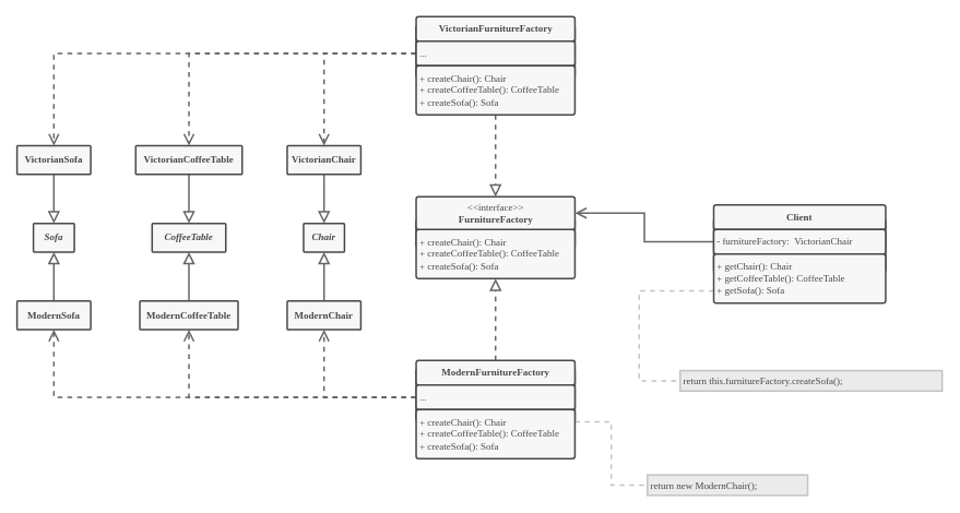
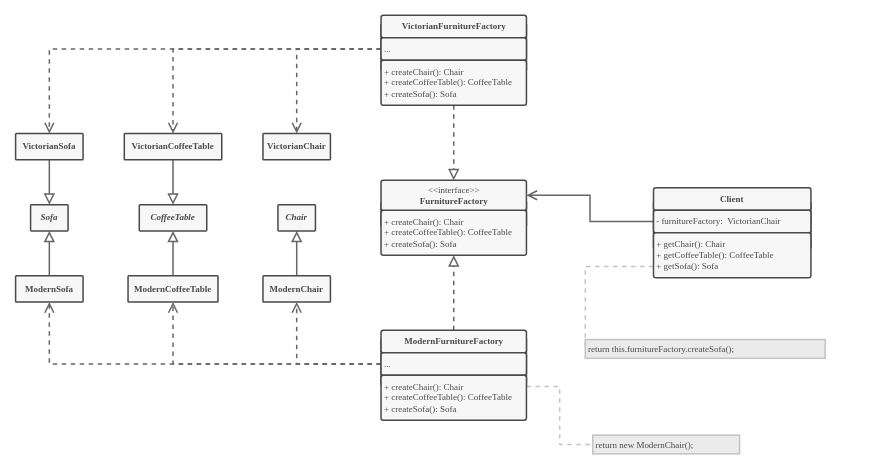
- <mxCell id="29" style="edgeStyle=orthogonalEdgeStyle;html=1;entryX=0.5;entryY=0;entryDx=0;entryDy=0;fontFamily=Helvetica;fontSource=https%3A%2F%2Ffonts.googleapis.com%2Fcss%3Ffamily%3DNunito;fontColor=default;endArrow=block;rounded=0;strokeColor=#666666;endFill=0;strokeWidth=2;endSize=10;startSize=10;" parent="1" source="30" target="35" edge="1"><mxGeometry relative="1" as="geometry" /></mxCell>
- <mxCell id="44" value="&lt;div style=&quot;line-height: 26px;&quot;&gt;&lt;font data-font-src=&quot;https://fonts.googleapis.com/css?family=Fira+Code+Medium&quot; face=&quot;Fira Code Medium&quot;&gt;return this.furnitureFactory.createSofa();&lt;/font&gt;&lt;/div&gt;" style="rounded=0;whiteSpace=wrap;html=1;fontColor=#494949;strokeColor=#C3C3C3;fillColor=#EBEBEB;align=left;verticalAlign=middle;spacingLeft=2;spacingRight=1;strokeWidth=2;" parent="1" vertex="1"><mxGeometry x="830" y="452.5" width="320" height="25" as="geometry" /></mxCell>
+ <mxCell id="44" value="&lt;div style=&quot;line-height: 26px;&quot;&gt;&lt;font data-font-src=&quot;https://fonts.googleapis.com/css?family=Fira+Code+Medium&quot; face=&quot;Fira Code Medium&quot;&gt;return this.furnitureFactory.createSofa();&lt;/font&gt;&lt;/div&gt;" style="rounded=0;whiteSpace=wrap;html=1;fontColor=#494949;strokeColor=#C3C3C3;fillColor=#EBEBEB;align=left;verticalAlign=middle;spacingLeft=2;spacingRight=1;strokeWidth=2;" parent="1" vertex="1"><mxGeometry x="780" y="452.5" width="320" height="25" as="geometry" /></mxCell>
